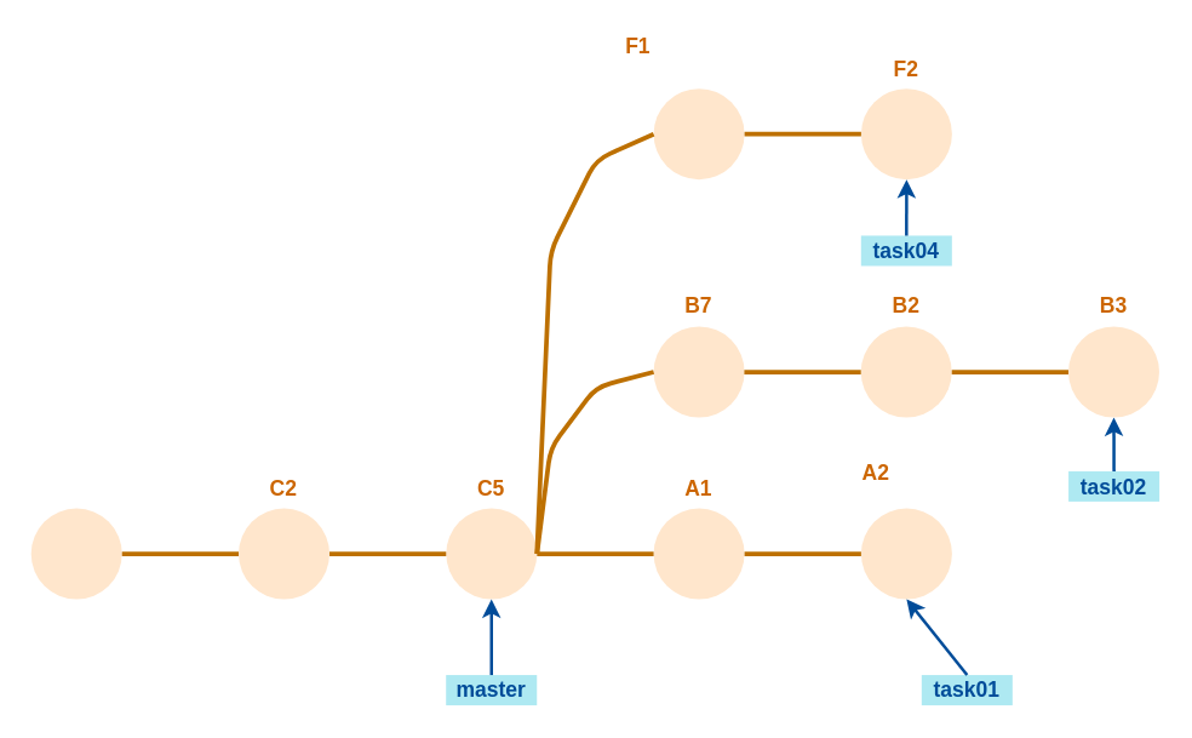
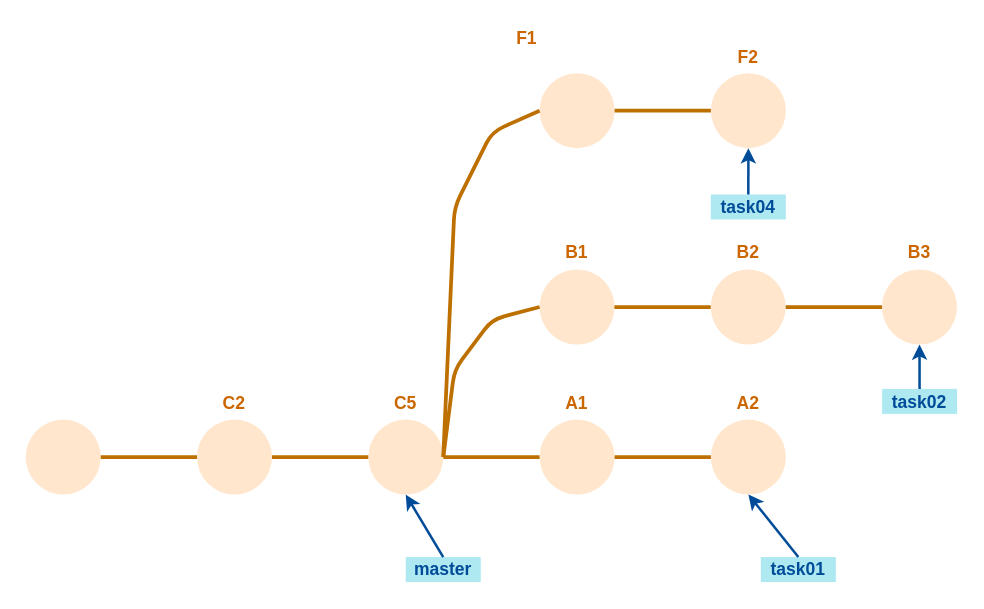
- <mxCell id="19" value="B7" style="text;html=1;strokeColor=none;fillColor=none;align=center;verticalAlign=middle;whiteSpace=wrap;rounded=0;fontStyle=1;fontSize=14;fontColor=#CC6600;" parent="1" vertex="1"><mxGeometry x="440.912" y="191" width="40" height="20" as="geometry" /></mxCell>
+ <mxCell id="19" value="B1" style="text;html=1;strokeColor=none;fillColor=none;align=center;verticalAlign=middle;whiteSpace=wrap;rounded=0;fontStyle=1;fontSize=14;fontColor=#CC6600;" parent="1" vertex="1"><mxGeometry x="440.912" y="191" width="40" height="20" as="geometry" /></mxCell>
- <mxCell id="28" value="A2" style="text;html=1;strokeColor=none;fillColor=none;align=center;verticalAlign=middle;whiteSpace=wrap;rounded=0;fontStyle=1;fontSize=14;fontColor=#CC6600;" parent="1" vertex="1"><mxGeometry x="558.059" y="302" width="40" height="20" as="geometry" /></mxCell>
+ <mxCell id="28" value="A2" style="text;html=1;strokeColor=none;fillColor=none;align=center;verticalAlign=middle;whiteSpace=wrap;rounded=0;fontStyle=1;fontSize=14;fontColor=#CC6600;" parent="1" vertex="1"><mxGeometry x="578.059" y="312" width="40" height="20" as="geometry" /></mxCell>
- <mxCell id="9" value="master" style="text;html=1;strokeColor=none;fillColor=#AEE9F2;align=center;verticalAlign=middle;whiteSpace=wrap;rounded=0;fontStyle=1;fontSize=14;fontColor=#004C99;" parent="1" vertex="1"><mxGeometry x="294" y="445" width="60" height="20" as="geometry" /></mxCell>
+ <mxCell id="9" value="master" style="text;html=1;strokeColor=none;fillColor=#AEE9F2;align=center;verticalAlign=middle;whiteSpace=wrap;rounded=0;fontStyle=1;fontSize=14;fontColor=#004C99;" parent="1" vertex="1"><mxGeometry x="324" y="445" width="60" height="20" as="geometry" /></mxCell>
